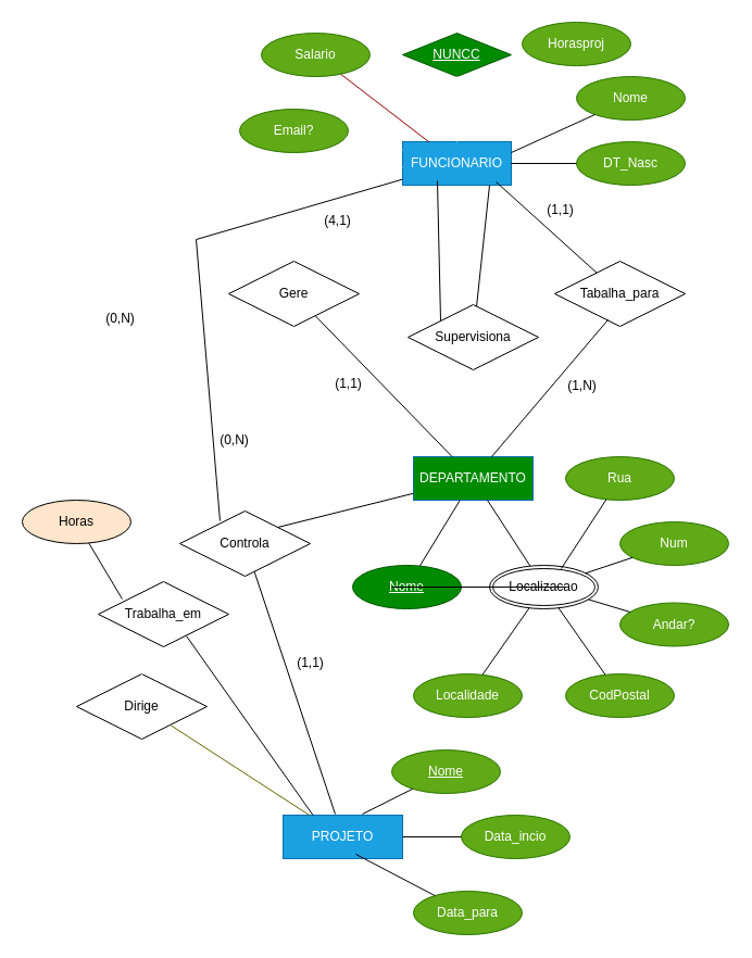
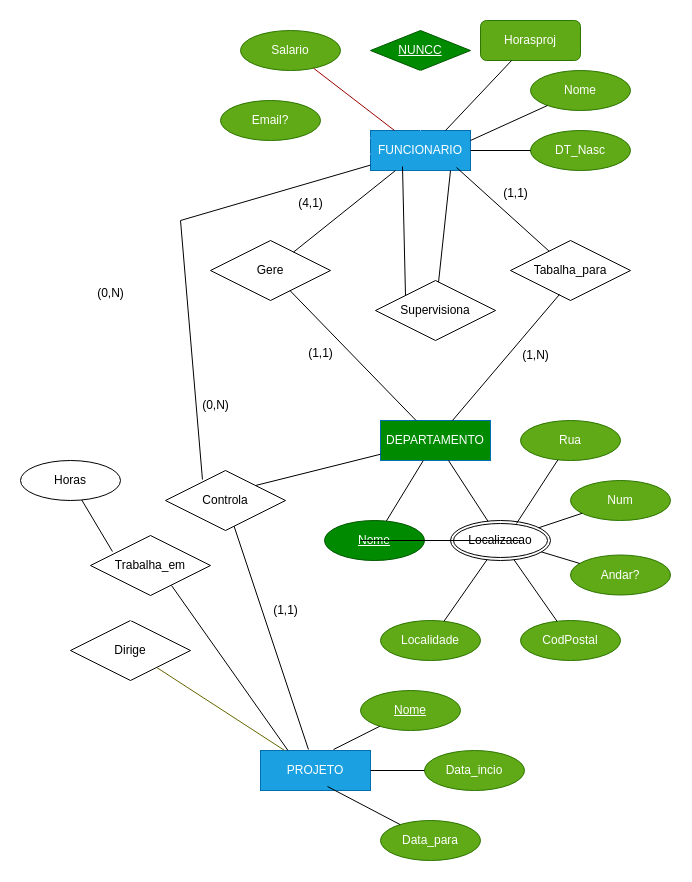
- <mxCell id="10" value="Horasproj" style="ellipse;whiteSpace=wrap;html=1;align=center;fillColor=#60a917;fontColor=#ffffff;strokeColor=#2D7600;" vertex="1" parent="1"><mxGeometry x="480" y="20" width="100" height="40" as="geometry" /></mxCell>
+ <mxCell id="10" value="Horasproj" style="whiteSpace=wrap;html=1;align=center;fillColor=#60a917;fontColor=#ffffff;strokeColor=#2D7600;rounded=1;" vertex="1" parent="1"><mxGeometry x="480" y="20" width="100" height="40" as="geometry" /></mxCell>
+ <mxCell id="25" value="" style="endArrow=none;html=1;rounded=0;exitX=0.75;exitY=0;exitDx=0;exitDy=0;" edge="1" parent="1" source="2" target="10"><mxGeometry relative="1" as="geometry"><mxPoint x="420" y="69" as="sourcePoint" /><mxPoint x="580" y="69" as="targetPoint" /></mxGeometry></mxCell>
+ <mxCell id="16" value="" style="endArrow=none;html=1;rounded=0;" edge="1" parent="1" source="12" target="2"><mxGeometry relative="1" as="geometry"><mxPoint x="350" y="200" as="sourcePoint" /><mxPoint x="420" y="180" as="targetPoint" /></mxGeometry></mxCell>
- <mxCell id="61" value="Horas" style="ellipse;whiteSpace=wrap;html=1;align=center;fillColor=#ffe6cc;" vertex="1" parent="1"><mxGeometry x="20" y="460" width="100" height="40" as="geometry" /></mxCell>
+ <mxCell id="61" value="Horas" style="ellipse;whiteSpace=wrap;html=1;align=center;" vertex="1" parent="1"><mxGeometry x="20" y="460" width="100" height="40" as="geometry" /></mxCell>
